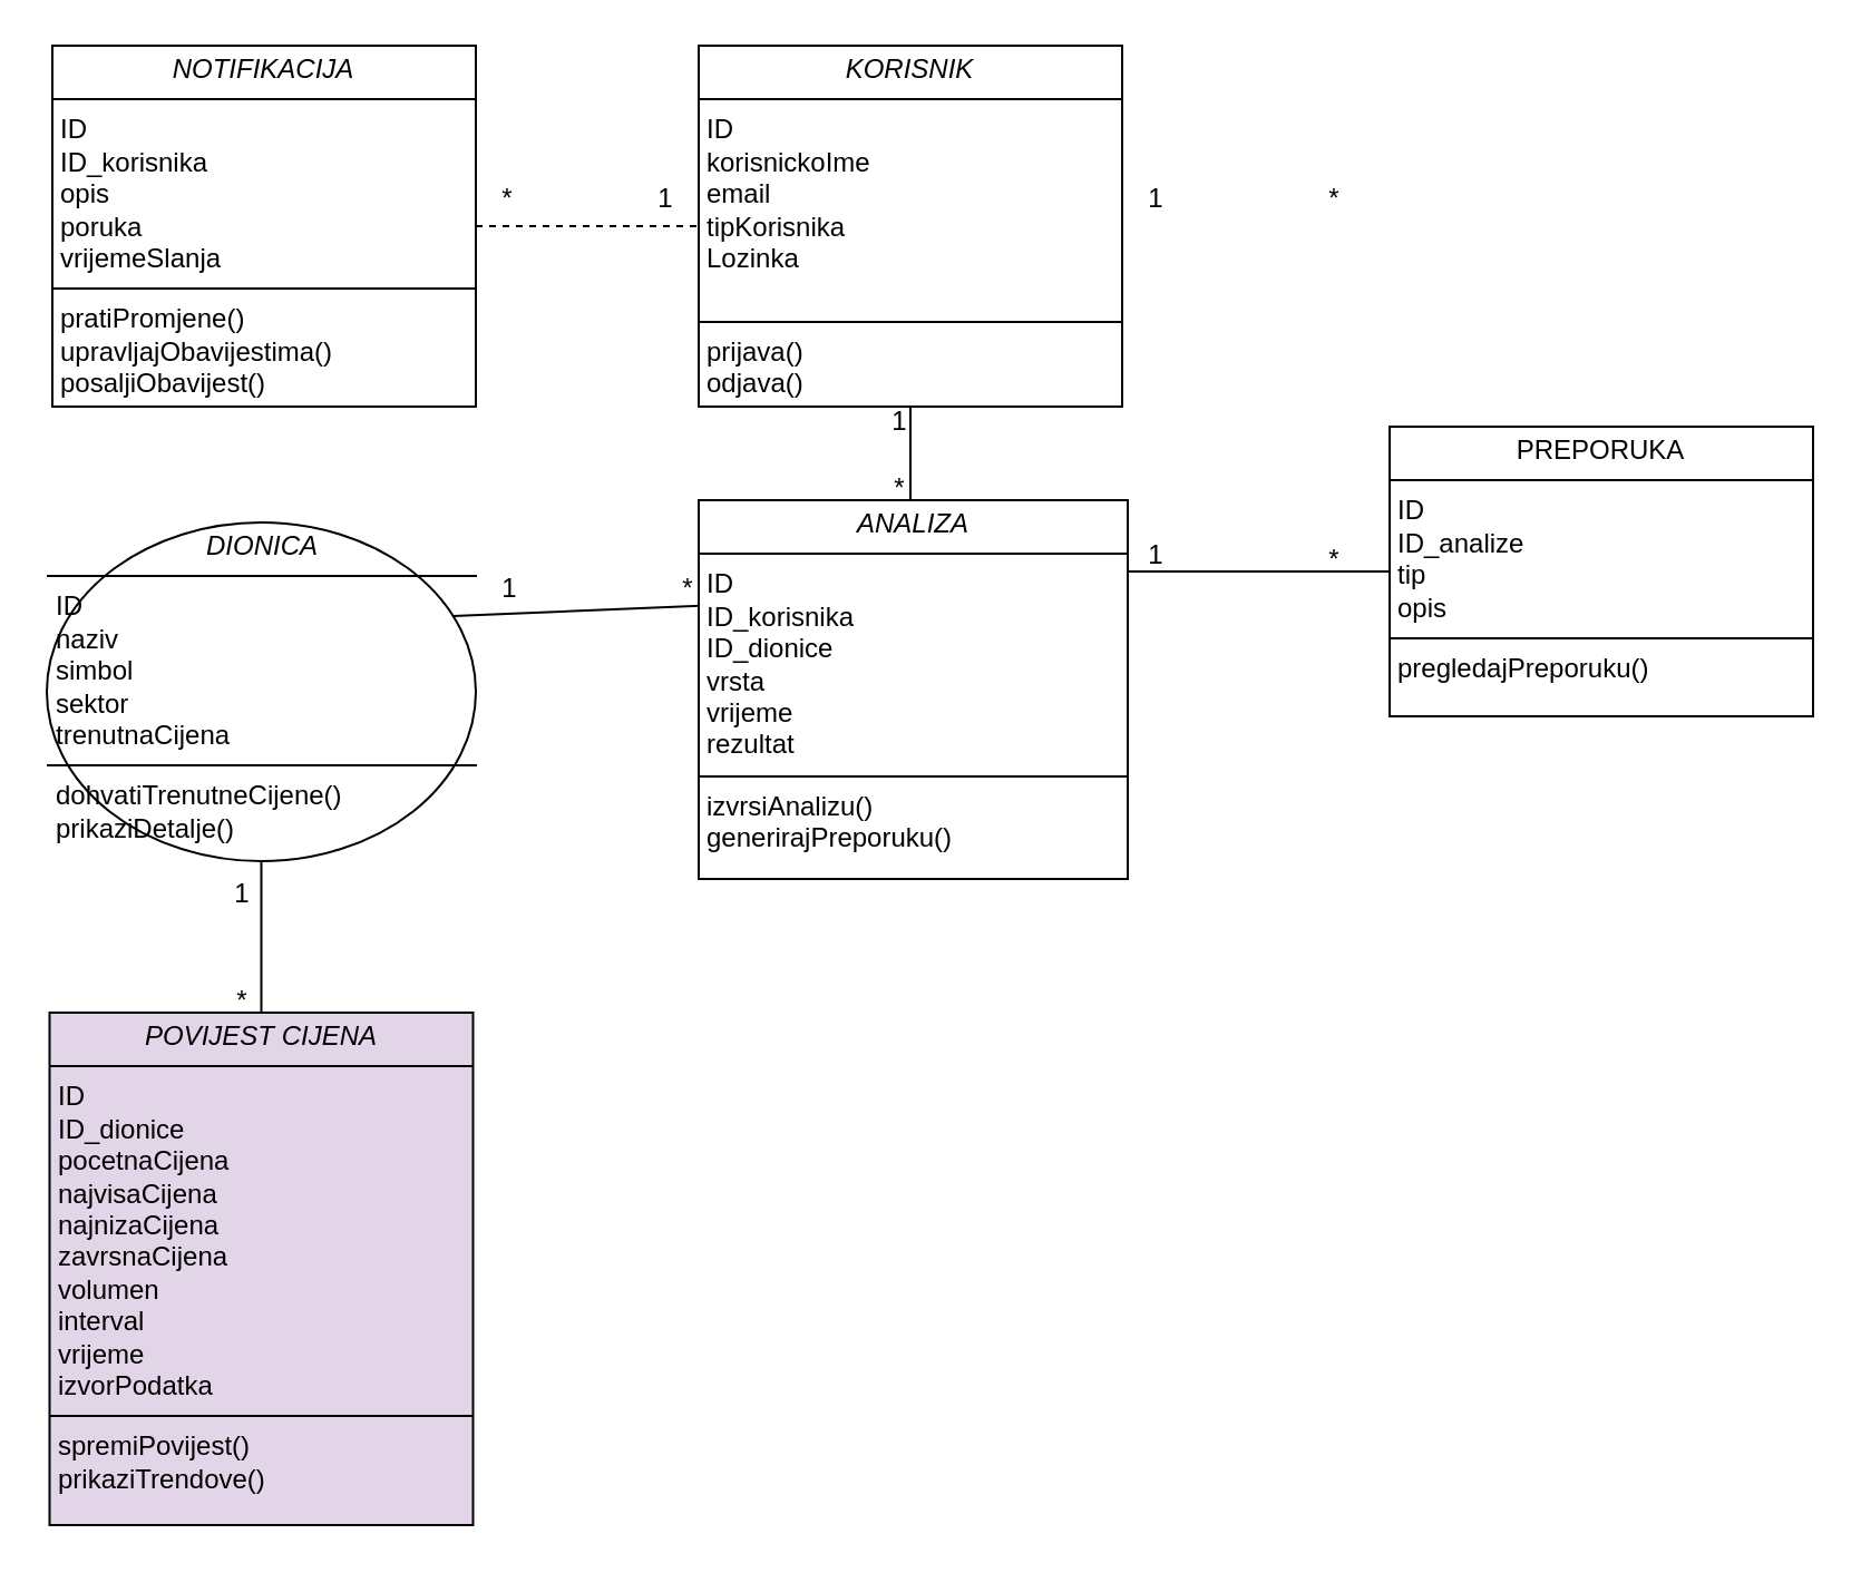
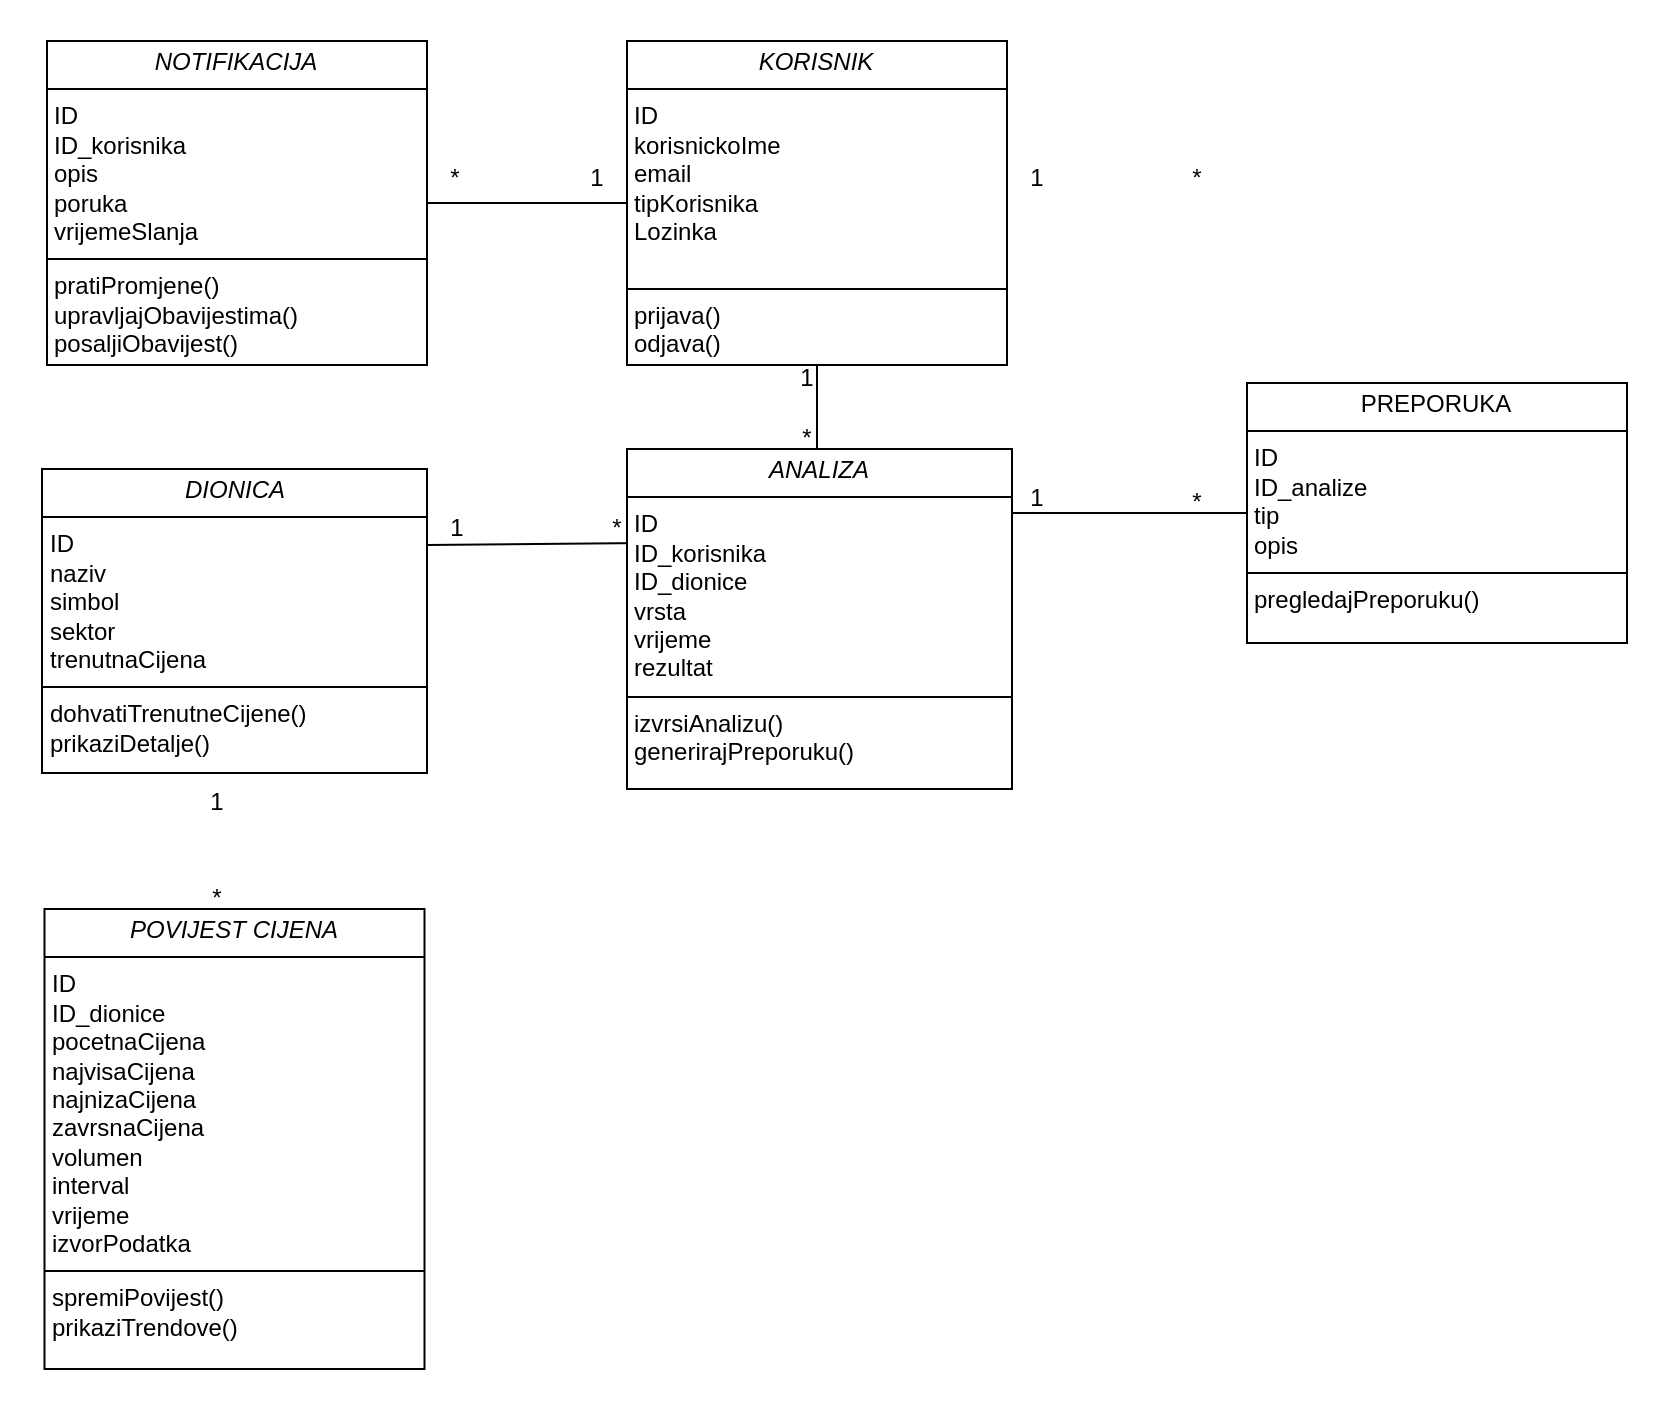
- <mxCell id="5" value="" style="endArrow=none;html=1;rounded=0;entryX=0;entryY=0.5;entryDx=0;entryDy=0;exitX=1;exitY=0.5;exitDx=0;exitDy=0;dashed=1;" edge="1" parent="1" source="2" target="4"><mxGeometry width="50" height="50" relative="1" as="geometry"><mxPoint x="233" y="104" as="sourcePoint" /><mxPoint x="307.08" y="100.58" as="targetPoint" /></mxGeometry></mxCell>
+ <mxCell id="5" value="" style="endArrow=none;html=1;rounded=0;entryX=0;entryY=0.5;entryDx=0;entryDy=0;exitX=1;exitY=0.5;exitDx=0;exitDy=0;" edge="1" parent="1" source="2" target="4"><mxGeometry width="50" height="50" relative="1" as="geometry"><mxPoint x="233" y="104" as="sourcePoint" /><mxPoint x="307.08" y="100.58" as="targetPoint" /></mxGeometry></mxCell>
- <mxCell id="14" value="&lt;p style=&quot;margin:0px;margin-top:4px;text-align:center;&quot;&gt;&lt;i&gt;DIONICA&lt;/i&gt;&lt;/p&gt;&lt;hr size=&quot;1&quot; style=&quot;border-style:solid;&quot;&gt;&lt;p style=&quot;margin:0px;margin-left:4px;&quot;&gt;ID&lt;/p&gt;&lt;p style=&quot;margin:0px;margin-left:4px;&quot;&gt;naziv&lt;/p&gt;&lt;p style=&quot;margin:0px;margin-left:4px;&quot;&gt;simbol&lt;br&gt;sektor&lt;br&gt;trenutnaCijena&lt;/p&gt;&lt;hr size=&quot;1&quot; style=&quot;border-style:solid;&quot;&gt;&lt;p style=&quot;margin:0px;margin-left:4px;&quot;&gt;dohvatiTrenutneCijene()&lt;/p&gt;&lt;p style=&quot;margin:0px;margin-left:4px;&quot;&gt;prikaziDetalje()&lt;/p&gt;&lt;p style=&quot;margin:0px;margin-left:4px;&quot;&gt;&lt;br&gt;&lt;/p&gt;" style="ellipse;verticalAlign=top;align=left;overflow=fill;html=1;whiteSpace=wrap;" vertex="1" parent="1"><mxGeometry x="20.5" y="234" width="192.5" height="152" as="geometry" /></mxCell>
+ <mxCell id="14" value="&lt;p style=&quot;margin:0px;margin-top:4px;text-align:center;&quot;&gt;&lt;i&gt;DIONICA&lt;/i&gt;&lt;/p&gt;&lt;hr size=&quot;1&quot; style=&quot;border-style:solid;&quot;&gt;&lt;p style=&quot;margin:0px;margin-left:4px;&quot;&gt;ID&lt;/p&gt;&lt;p style=&quot;margin:0px;margin-left:4px;&quot;&gt;naziv&lt;/p&gt;&lt;p style=&quot;margin:0px;margin-left:4px;&quot;&gt;simbol&lt;br&gt;sektor&lt;br&gt;trenutnaCijena&lt;/p&gt;&lt;hr size=&quot;1&quot; style=&quot;border-style:solid;&quot;&gt;&lt;p style=&quot;margin:0px;margin-left:4px;&quot;&gt;dohvatiTrenutneCijene()&lt;/p&gt;&lt;p style=&quot;margin:0px;margin-left:4px;&quot;&gt;prikaziDetalje()&lt;/p&gt;&lt;p style=&quot;margin:0px;margin-left:4px;&quot;&gt;&lt;br&gt;&lt;/p&gt;" style="verticalAlign=top;align=left;overflow=fill;html=1;whiteSpace=wrap;" vertex="1" parent="1"><mxGeometry x="20.5" y="234" width="192.5" height="152" as="geometry" /></mxCell>
- <mxCell id="24" value="" style="endArrow=none;html=1;rounded=0;entryX=0.5;entryY=0;entryDx=0;entryDy=0;exitX=0.5;exitY=1;exitDx=0;exitDy=0;" edge="1" parent="1" source="14" target="18"><mxGeometry width="50" height="50" relative="1" as="geometry"><mxPoint x="263" y="485" as="sourcePoint" /><mxPoint x="373" y="484" as="targetPoint" /></mxGeometry></mxCell>
- <mxCell id="18" value="&lt;p style=&quot;margin:0px;margin-top:4px;text-align:center;&quot;&gt;&lt;i&gt;POVIJEST CIJENA&lt;/i&gt;&lt;/p&gt;&lt;hr size=&quot;1&quot; style=&quot;border-style:solid;&quot;&gt;&lt;p style=&quot;margin:0px;margin-left:4px;&quot;&gt;ID&lt;/p&gt;&lt;p style=&quot;margin:0px;margin-left:4px;&quot;&gt;ID_dionice&lt;br&gt;pocetnaCijena&lt;br&gt;najvisaCijena&lt;br&gt;najnizaCijena&lt;br&gt;zavrsnaCijena&lt;br&gt;volumen&lt;br&gt;interval&lt;/p&gt;&lt;p style=&quot;margin:0px;margin-left:4px;&quot;&gt;vrijeme&lt;/p&gt;&lt;p style=&quot;margin:0px;margin-left:4px;&quot;&gt;izvorPodatka&lt;/p&gt;&lt;hr size=&quot;1&quot; style=&quot;border-style:solid;&quot;&gt;&lt;p style=&quot;margin:0px;margin-left:4px;&quot;&gt;spremiPovijest()&lt;br&gt;prikaziTrendove()&lt;/p&gt;" style="verticalAlign=top;align=left;overflow=fill;html=1;whiteSpace=wrap;fillColor=#e1d5e7;" vertex="1" parent="1"><mxGeometry x="21.75" y="454" width="190" height="230" as="geometry" /></mxCell>
+ <mxCell id="18" value="&lt;p style=&quot;margin:0px;margin-top:4px;text-align:center;&quot;&gt;&lt;i&gt;POVIJEST CIJENA&lt;/i&gt;&lt;/p&gt;&lt;hr size=&quot;1&quot; style=&quot;border-style:solid;&quot;&gt;&lt;p style=&quot;margin:0px;margin-left:4px;&quot;&gt;ID&lt;/p&gt;&lt;p style=&quot;margin:0px;margin-left:4px;&quot;&gt;ID_dionice&lt;br&gt;pocetnaCijena&lt;br&gt;najvisaCijena&lt;br&gt;najnizaCijena&lt;br&gt;zavrsnaCijena&lt;br&gt;volumen&lt;br&gt;interval&lt;/p&gt;&lt;p style=&quot;margin:0px;margin-left:4px;&quot;&gt;vrijeme&lt;/p&gt;&lt;p style=&quot;margin:0px;margin-left:4px;&quot;&gt;izvorPodatka&lt;/p&gt;&lt;hr size=&quot;1&quot; style=&quot;border-style:solid;&quot;&gt;&lt;p style=&quot;margin:0px;margin-left:4px;&quot;&gt;spremiPovijest()&lt;br&gt;prikaziTrendove()&lt;/p&gt;" style="verticalAlign=top;align=left;overflow=fill;html=1;whiteSpace=wrap;" vertex="1" parent="1"><mxGeometry x="21.75" y="454" width="190" height="230" as="geometry" /></mxCell>
